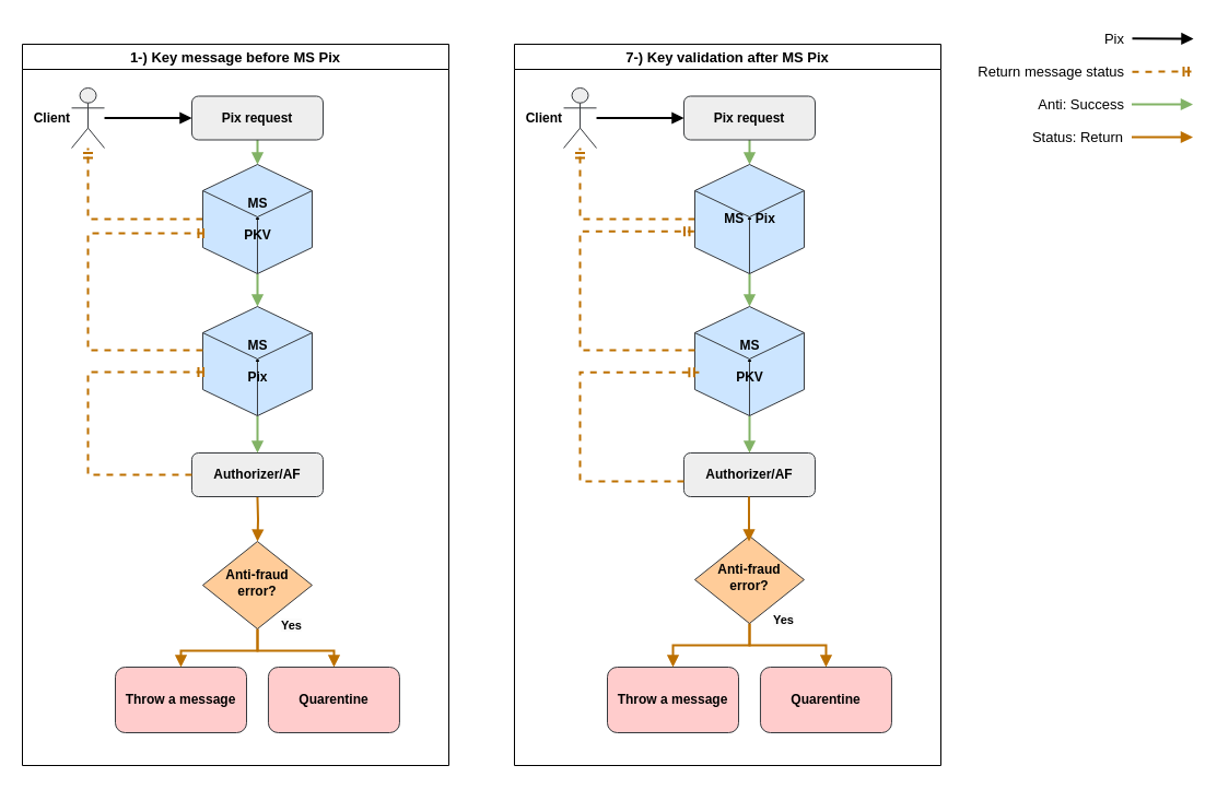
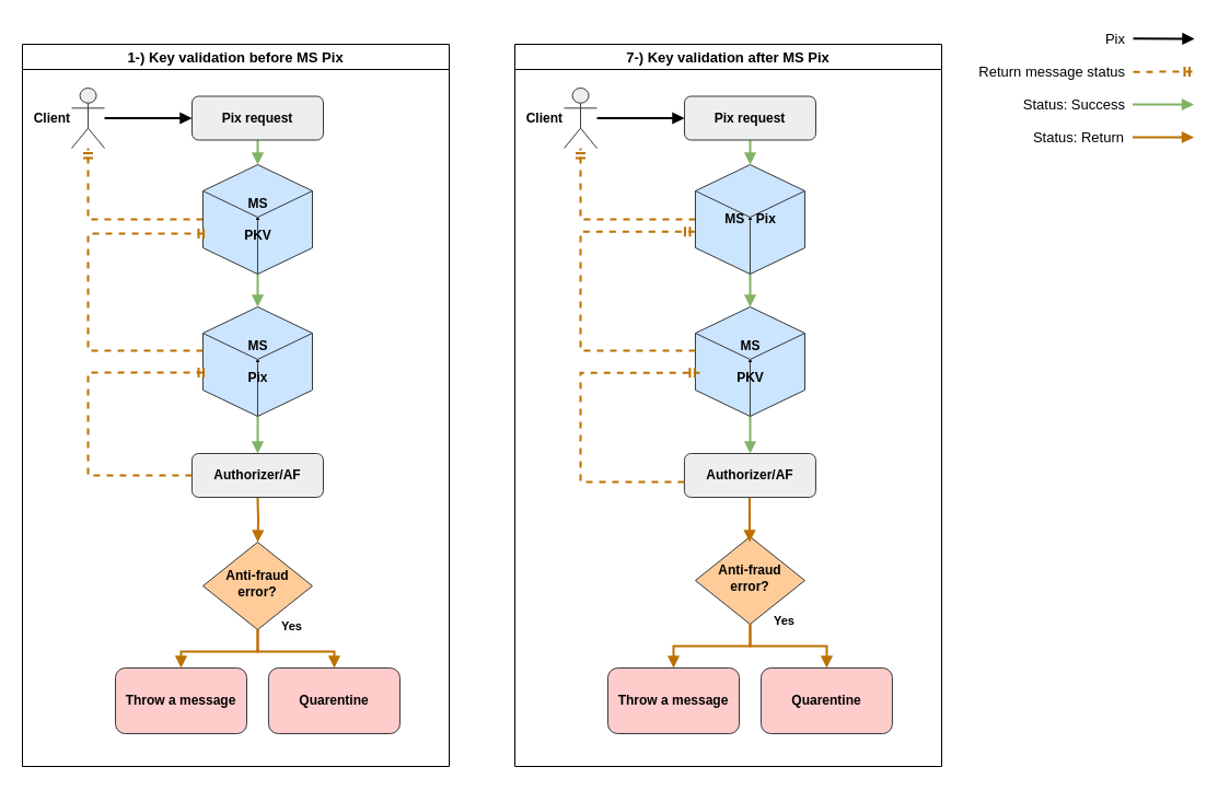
- <mxCell id="2" value="&lt;font style=&quot;font-size: 13px;&quot;&gt;1-) Key message before MS Pix&lt;/font&gt;" style="swimlane;whiteSpace=wrap;html=1;" vertex="1" parent="1"><mxGeometry x="20" y="40" width="390" height="660" as="geometry" /></mxCell>
+ <mxCell id="2" value="&lt;font style=&quot;font-size: 13px;&quot;&gt;1-) Key validation before MS Pix&lt;/font&gt;" style="swimlane;whiteSpace=wrap;html=1;" vertex="1" parent="1"><mxGeometry x="20" y="40" width="390" height="660" as="geometry" /></mxCell>
- <mxCell id="48" value="Anti: Success" style="text;html=1;align=right;verticalAlign=middle;whiteSpace=wrap;rounded=0;fontSize=13;fontStyle=0" vertex="1" parent="1"><mxGeometry x="910.5" y="80" width="119" height="30" as="geometry" /></mxCell>
+ <mxCell id="48" value="Status: Success" style="text;html=1;align=right;verticalAlign=middle;whiteSpace=wrap;rounded=0;fontSize=13;fontStyle=0" vertex="1" parent="1"><mxGeometry x="910.5" y="80" width="119" height="30" as="geometry" /></mxCell>
